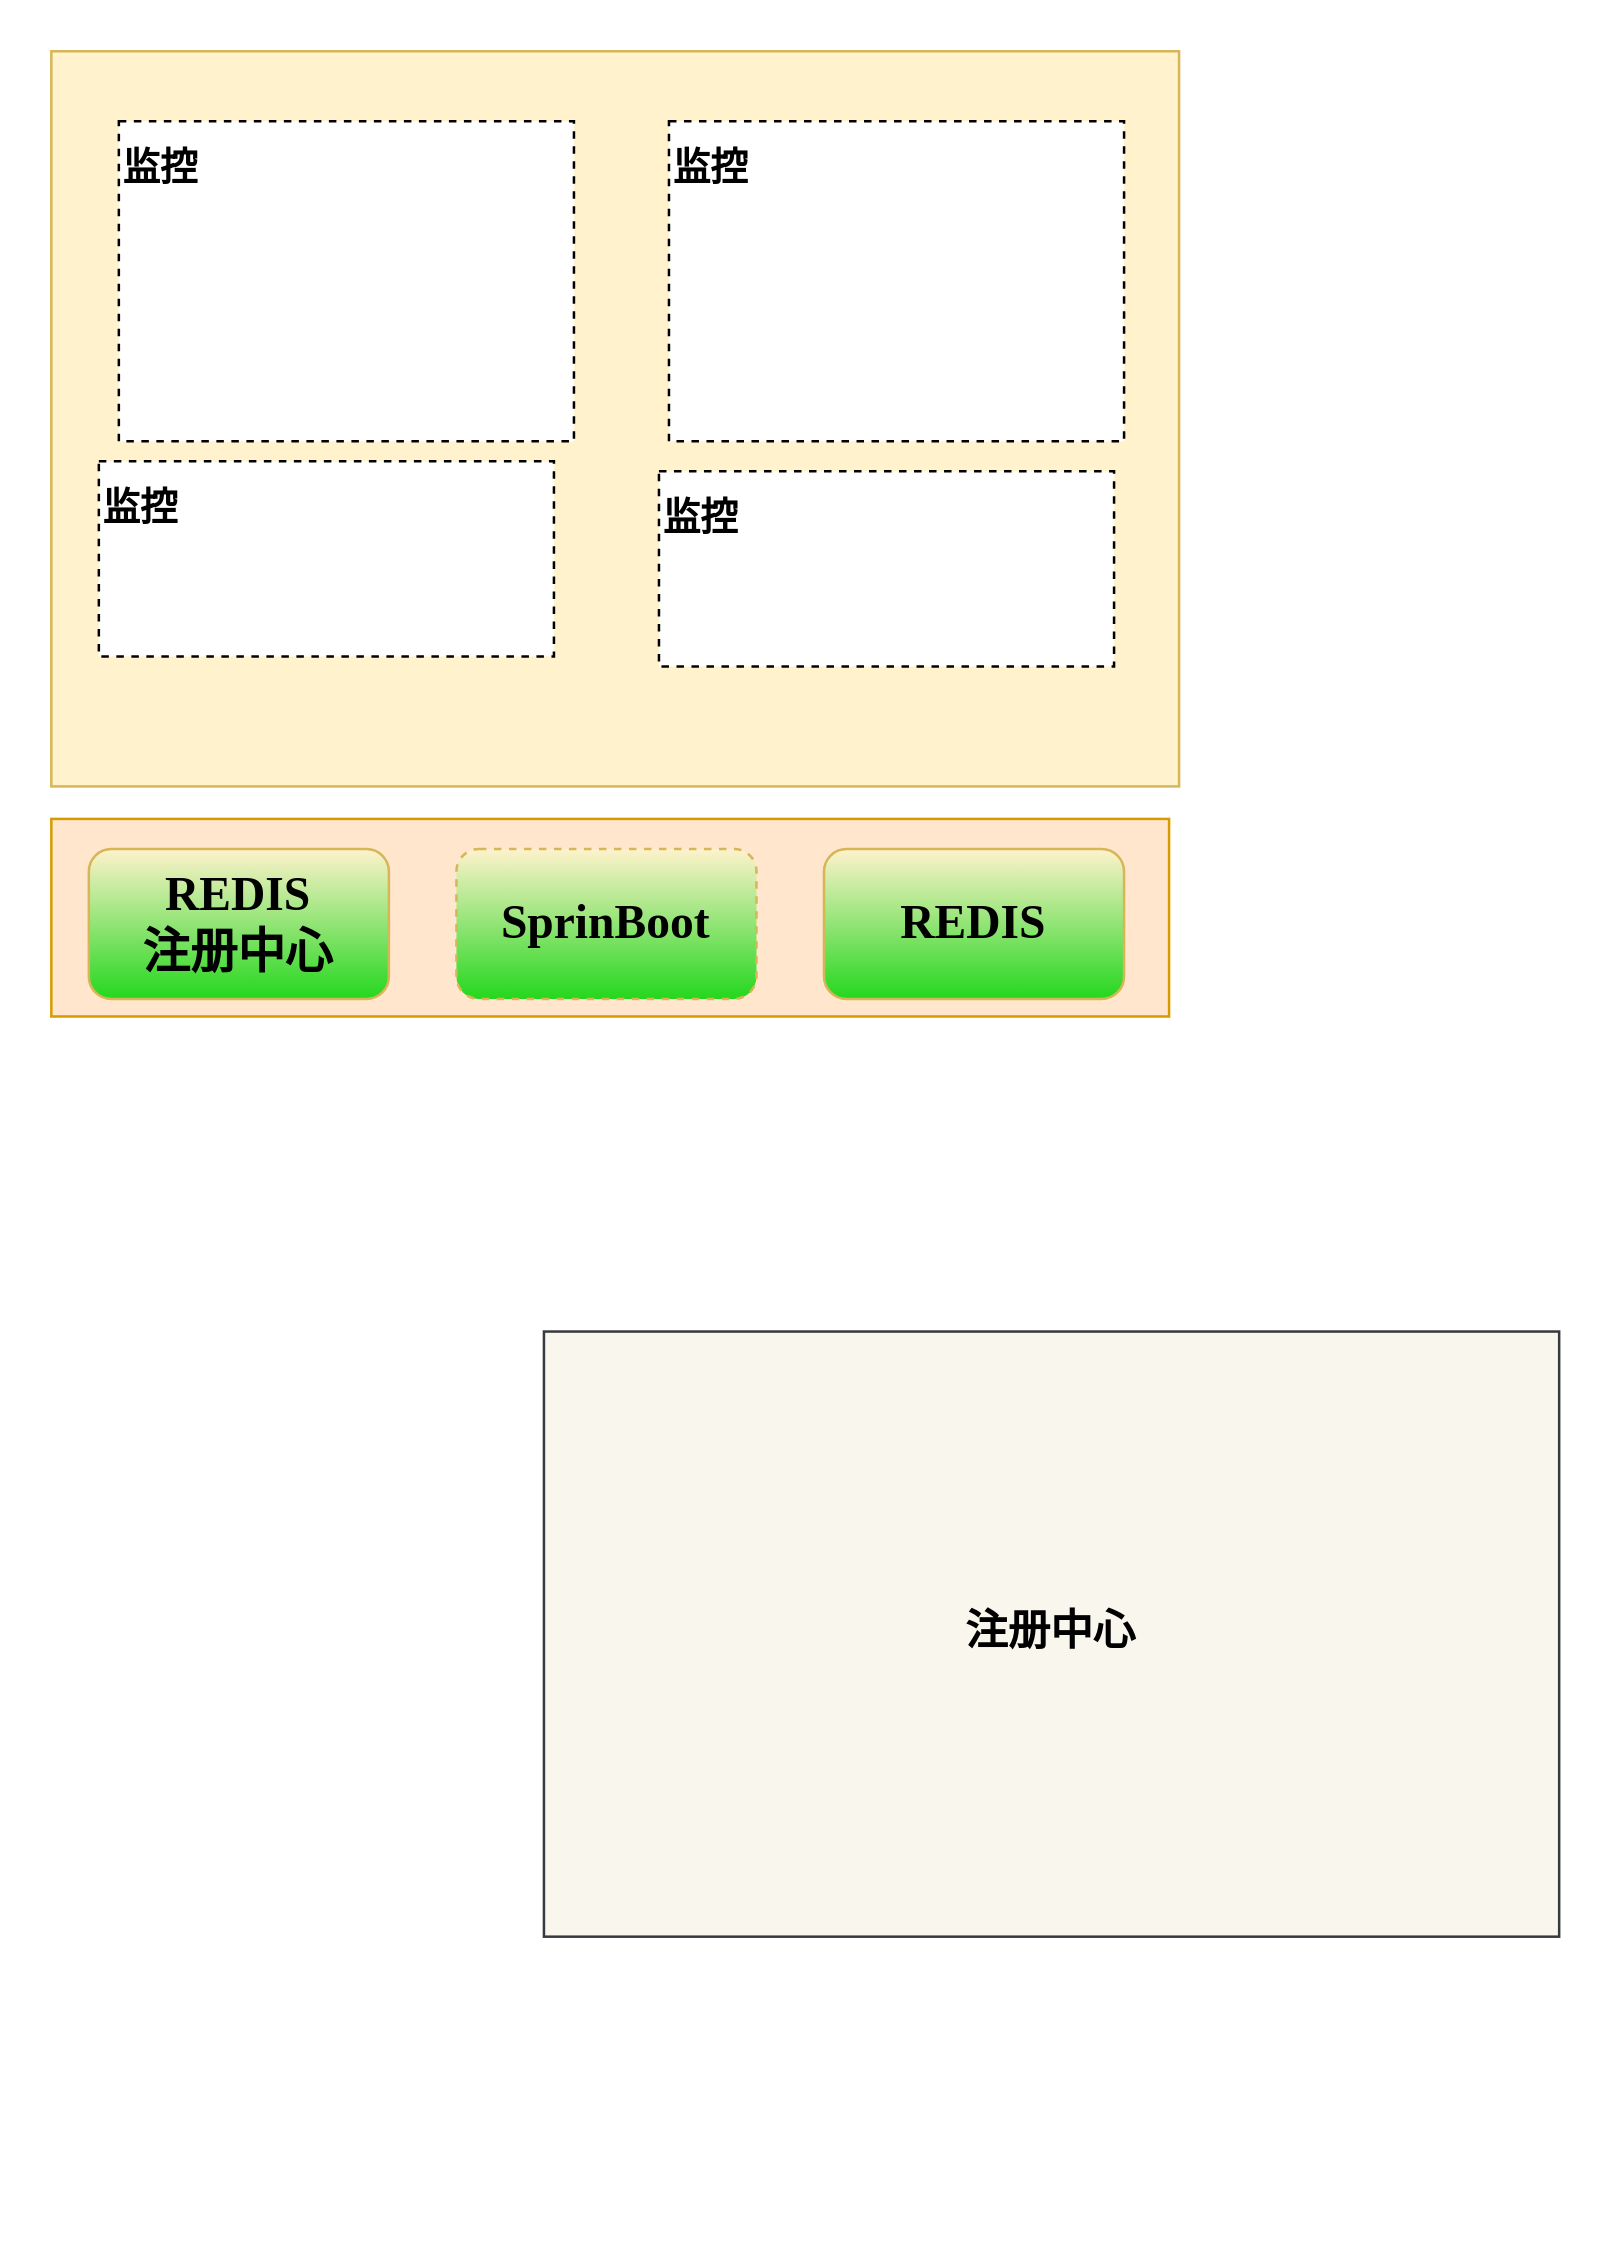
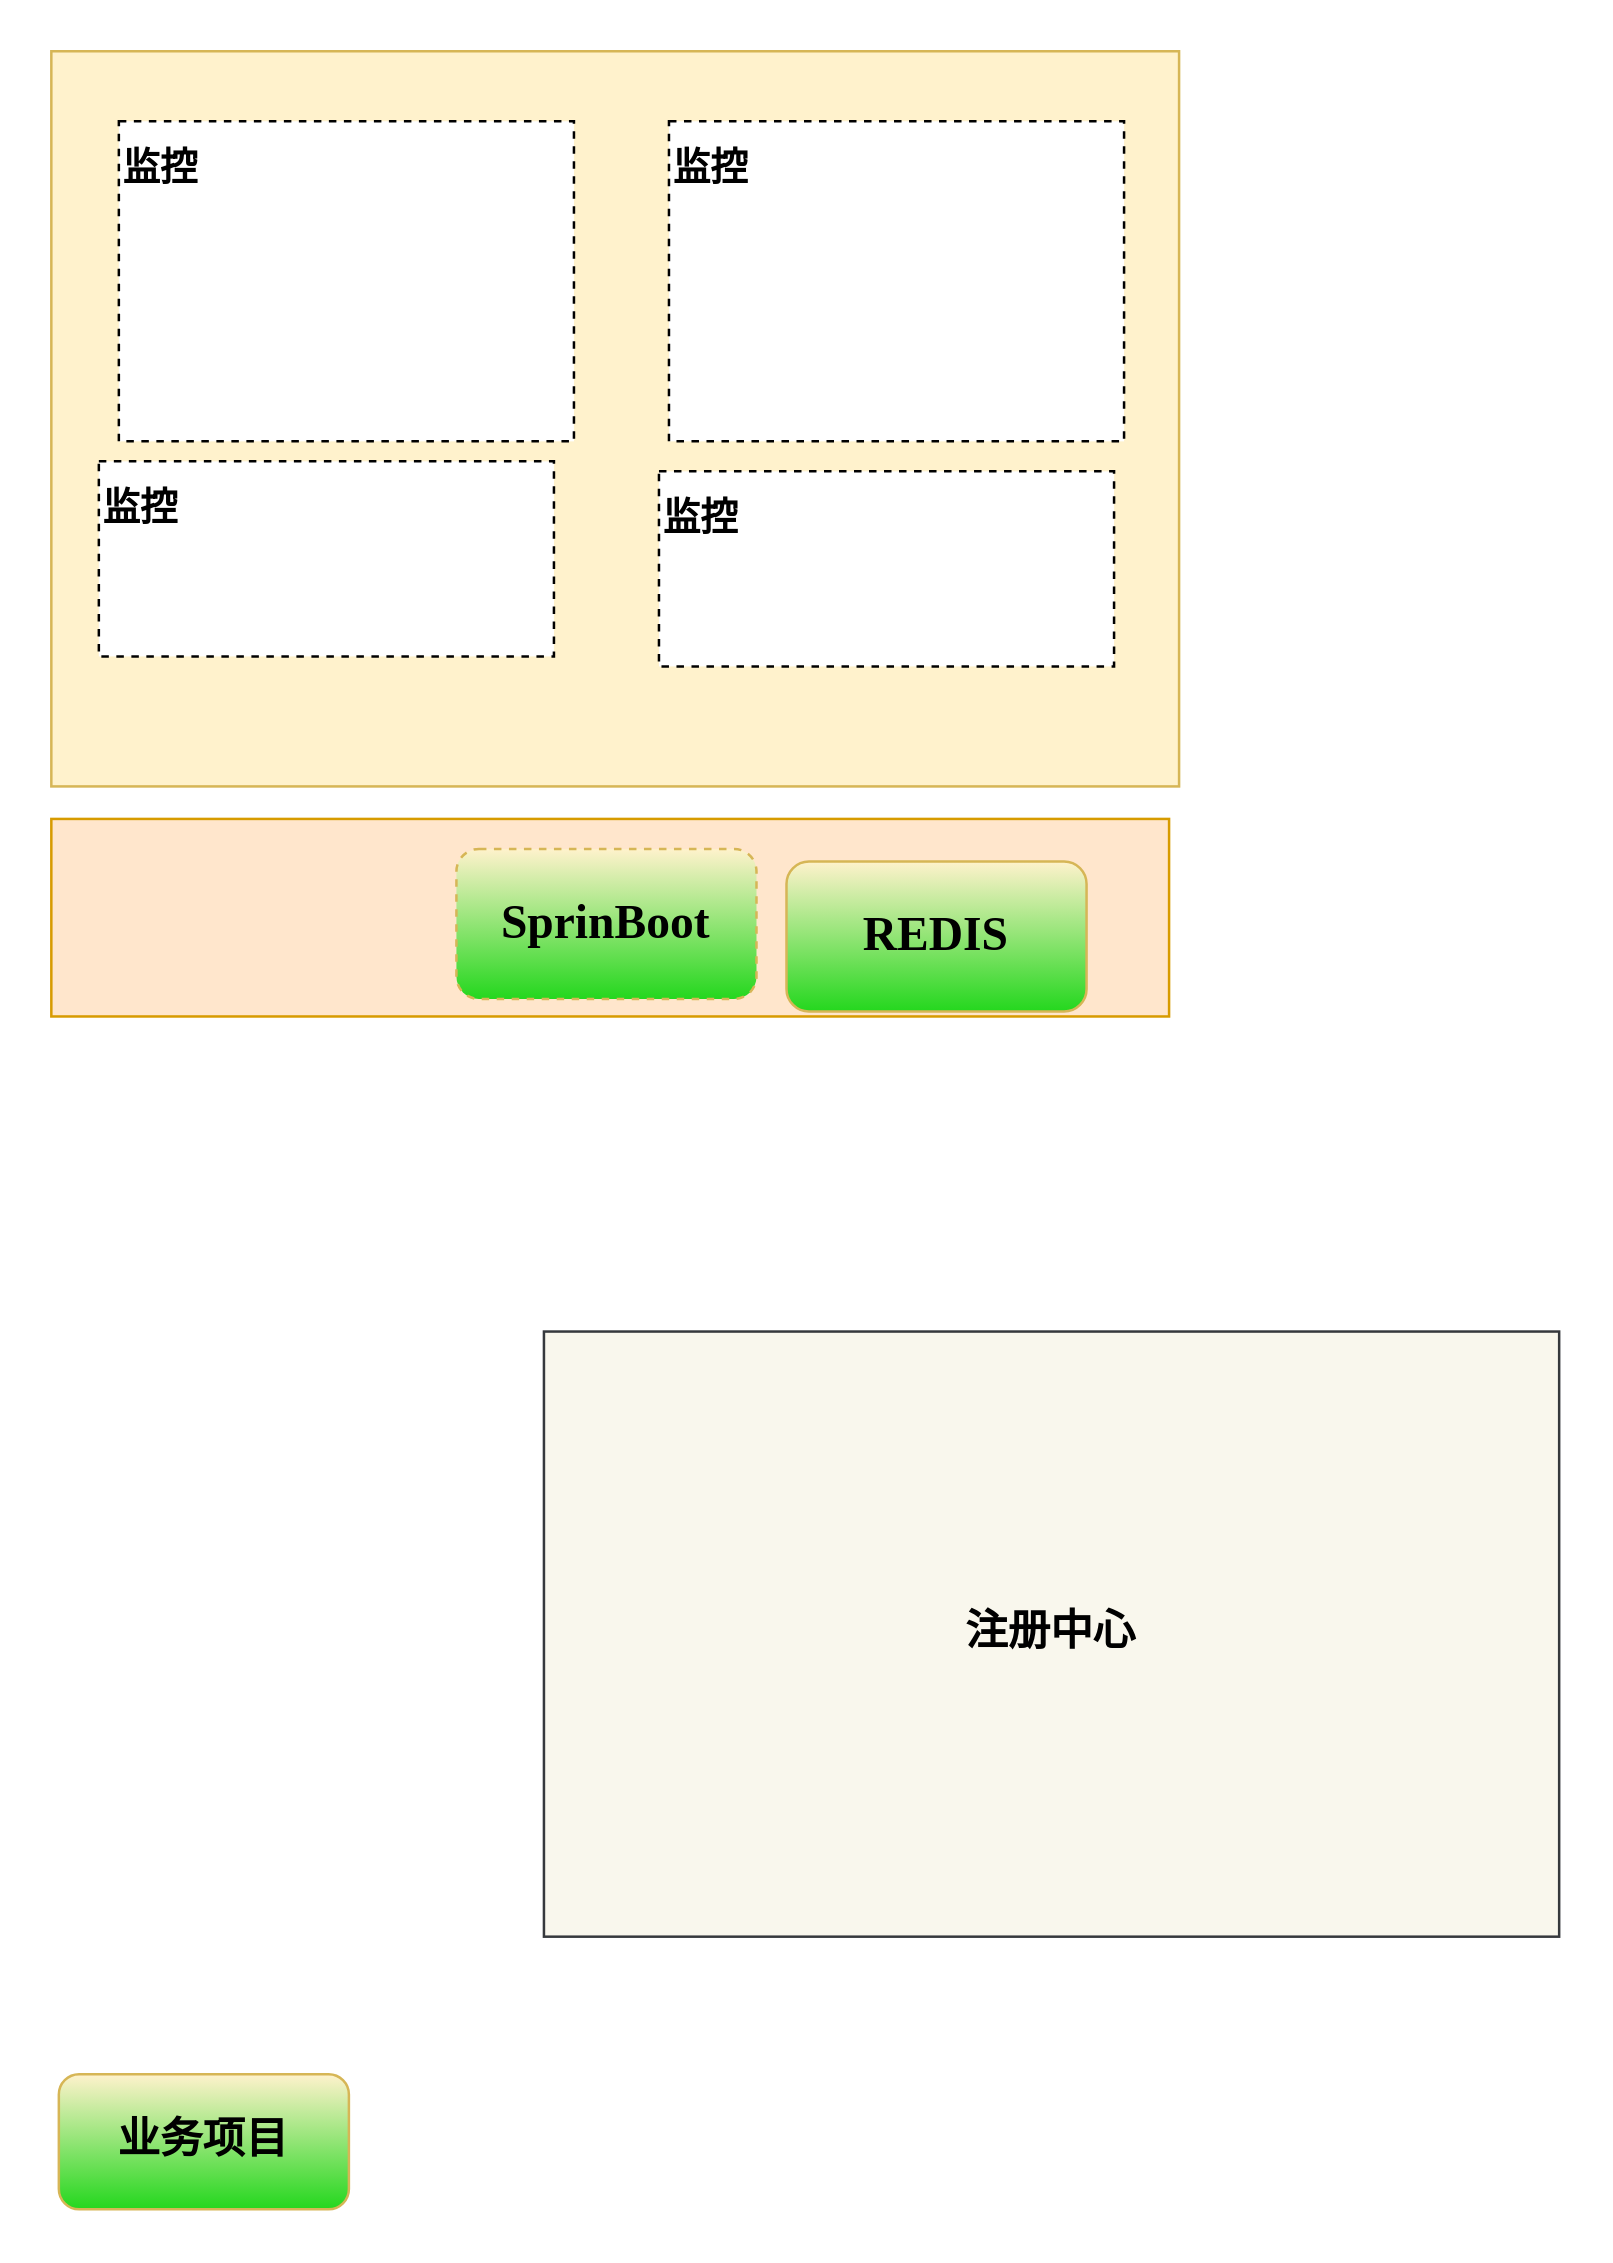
- <mxCell id="3" value="REDIS&lt;br&gt;注册中心" style="rounded=1;whiteSpace=wrap;html=1;fillColor=#fff2cc;strokeColor=#d6b656;gradientColor=#24D71E;fontSize=19;fontFamily=ZCOOL KuaiLe;fontSource=https%3A%2F%2Ffonts.googleapis.com%2Fcss%3Ffamily%3DZCOOL%2BKuaiLe;fontStyle=1" vertex="1" parent="1"><mxGeometry x="35" y="339" width="120" height="60" as="geometry" /></mxCell>
- <mxCell id="5" value="REDIS" style="rounded=1;whiteSpace=wrap;html=1;fillColor=#fff2cc;strokeColor=#d6b656;gradientColor=#24D71E;fontSize=19;fontFamily=ZCOOL KuaiLe;fontSource=https%3A%2F%2Ffonts.googleapis.com%2Fcss%3Ffamily%3DZCOOL%2BKuaiLe;fontStyle=1" vertex="1" parent="1"><mxGeometry x="329" y="339" width="120" height="60" as="geometry" /></mxCell>
+ <mxCell id="5" value="REDIS" style="rounded=1;whiteSpace=wrap;html=1;fillColor=#fff2cc;strokeColor=#d6b656;gradientColor=#24D71E;fontSize=19;fontFamily=ZCOOL KuaiLe;fontSource=https%3A%2F%2Ffonts.googleapis.com%2Fcss%3Ffamily%3DZCOOL%2BKuaiLe;fontStyle=1" vertex="1" parent="1"><mxGeometry x="314" y="344" width="120" height="60" as="geometry" /></mxCell>
+ <mxCell id="7" value="业务项目" style="rounded=1;whiteSpace=wrap;html=1;fillColor=#fff2cc;strokeColor=#d6b656;gradientColor=#24D71E;fontSize=17;fontFamily=ZCOOL KuaiLe;fontSource=https%3A%2F%2Ffonts.googleapis.com%2Fcss%3Ffamily%3DZCOOL%2BKuaiLe;fontStyle=1" vertex="1" parent="1"><mxGeometry x="23" y="829" width="116" height="54" as="geometry" /></mxCell>
